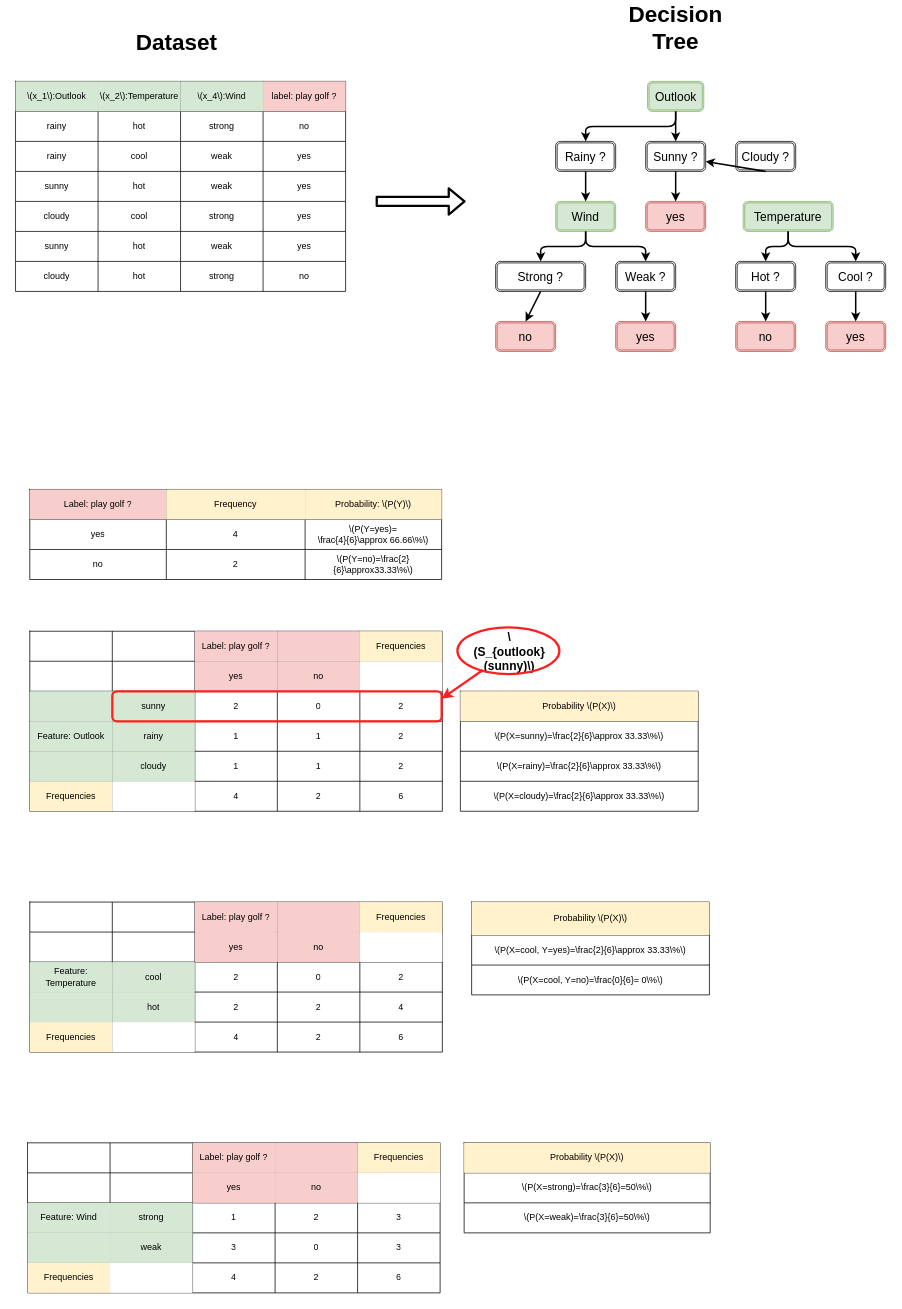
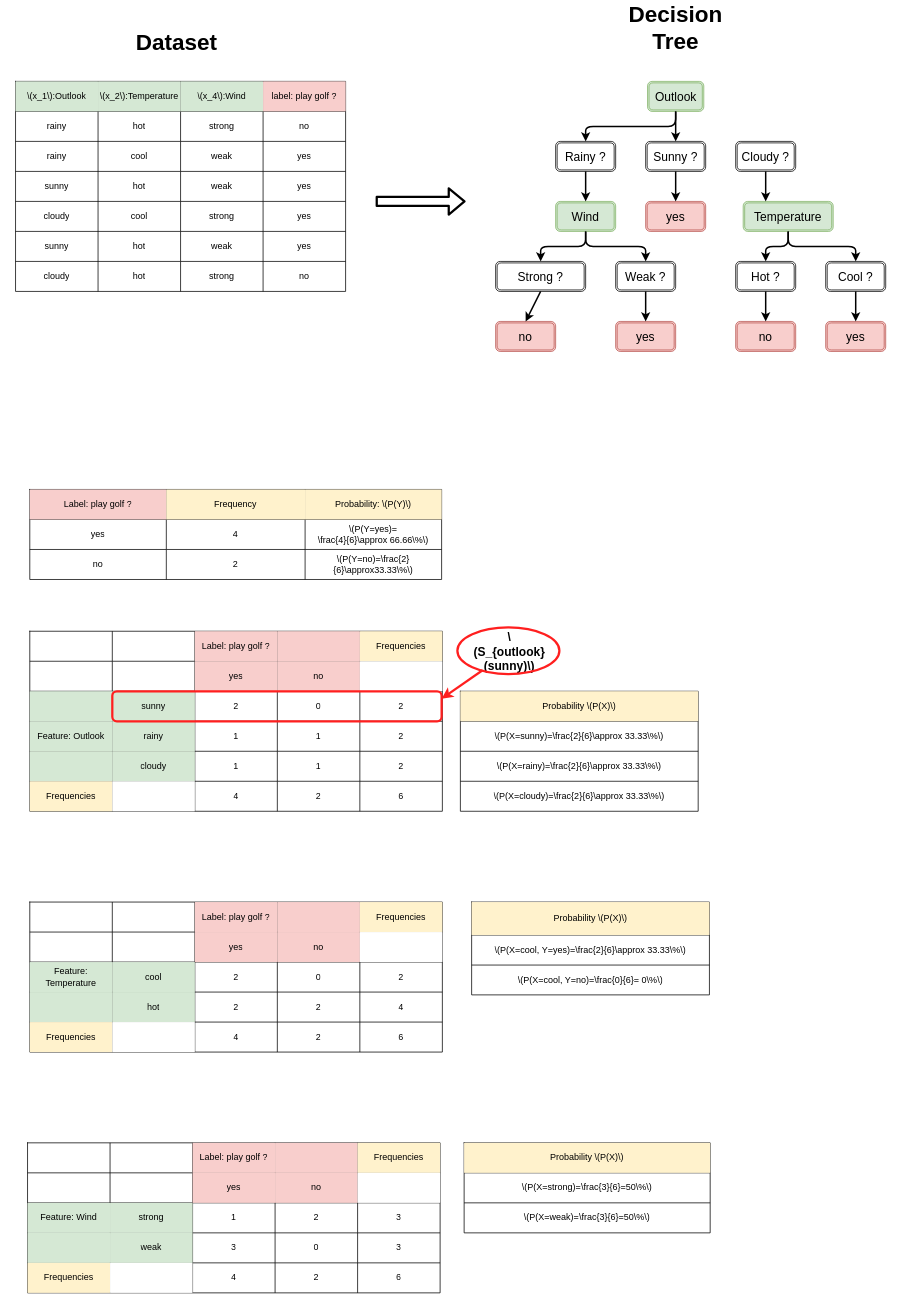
- <mxCell id="64" value="" style="endArrow=classic;html=1;strokeWidth=2;fontSize=16;exitX=0.5;exitY=1;exitDx=0;exitDy=0;" parent="1" source="41" target="42" edge="1"><mxGeometry width="50" height="50" relative="1" as="geometry"><mxPoint x="800" y="242" as="sourcePoint" /><mxPoint x="800" y="282" as="targetPoint" /></mxGeometry></mxCell>
+ <mxCell id="64" value="" style="endArrow=classic;html=1;strokeWidth=2;fontSize=16;exitX=0.5;exitY=1;exitDx=0;exitDy=0;entryX=0.25;entryY=0;entryDx=0;entryDy=0;" parent="1" source="41" target="44" edge="1"><mxGeometry width="50" height="50" relative="1" as="geometry"><mxPoint x="800" y="242" as="sourcePoint" /><mxPoint x="800" y="282" as="targetPoint" /></mxGeometry></mxCell>
